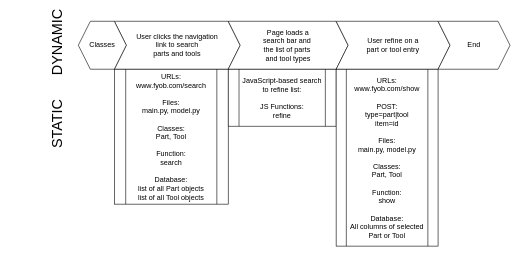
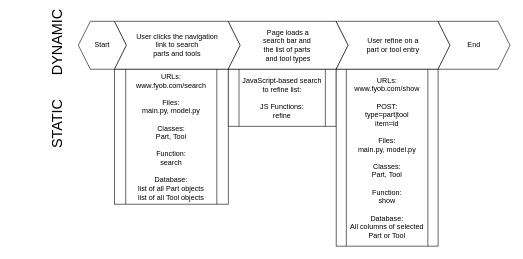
- <mxCell id="8" value="Classes" style="shape=hexagon;perimeter=hexagonPerimeter2;whiteSpace=wrap;html=1;" vertex="1" parent="1"><mxGeometry x="130" y="20" width="80" height="80" as="geometry" /></mxCell>
+ <mxCell id="8" value="Start" style="shape=hexagon;perimeter=hexagonPerimeter2;whiteSpace=wrap;html=1;" vertex="1" parent="1"><mxGeometry x="130" y="20" width="80" height="80" as="geometry" /></mxCell>
